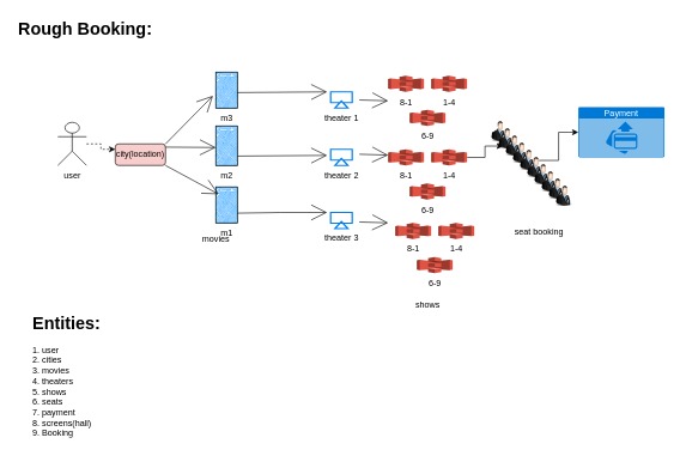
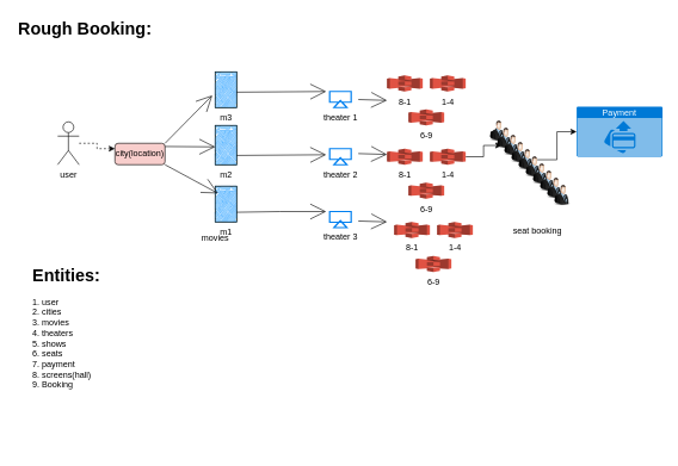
- <mxCell id="4" value="user" style="shape=umlActor;verticalLabelPosition=bottom;verticalAlign=top;html=1;outlineConnect=0;" vertex="1" parent="1"><mxGeometry x="80" y="170" width="40" height="60" as="geometry" /></mxCell>
+ <mxCell id="4" value="user" style="shape=umlActor;verticalLabelPosition=bottom;verticalAlign=top;html=1;outlineConnect=0;" vertex="1" parent="1"><mxGeometry x="80" y="170" width="30" height="60" as="geometry" /></mxCell>
- <mxCell id="49" value="shows" style="text;html=1;align=center;verticalAlign=middle;resizable=0;points=[];autosize=1;strokeColor=none;fillColor=none;" vertex="1" parent="1"><mxGeometry x="565" y="410" width="60" height="30" as="geometry" /></mxCell>
- <mxCell id="48" value="&lt;h1&gt;Entities:&lt;/h1&gt;&lt;div&gt;1. user&lt;/div&gt;&lt;div&gt;2. cities&lt;/div&gt;&lt;div&gt;3. movies&lt;/div&gt;&lt;div&gt;4. theaters&lt;/div&gt;&lt;div&gt;5. shows&lt;/div&gt;&lt;div&gt;6. seats&lt;/div&gt;&lt;div&gt;7. payment&lt;/div&gt;&lt;div&gt;8. screens(hall)&lt;/div&gt;&lt;div&gt;9. Booking&lt;/div&gt;" style="text;html=1;strokeColor=none;fillColor=none;spacing=5;spacingTop=-20;whiteSpace=wrap;overflow=hidden;rounded=0;" vertex="1" parent="1"><mxGeometry x="40" y="430" width="190" height="200" as="geometry" /></mxCell>
+ <mxCell id="48" value="&lt;h1&gt;Entities:&lt;/h1&gt;&lt;div&gt;1. user&lt;/div&gt;&lt;div&gt;2. cities&lt;/div&gt;&lt;div&gt;3. movies&lt;/div&gt;&lt;div&gt;4. theaters&lt;/div&gt;&lt;div&gt;5. shows&lt;/div&gt;&lt;div&gt;6. seats&lt;/div&gt;&lt;div&gt;7. payment&lt;/div&gt;&lt;div&gt;8. screens(hall)&lt;/div&gt;&lt;div&gt;9. Booking&lt;/div&gt;" style="text;html=1;strokeColor=none;fillColor=none;spacing=5;spacingTop=-20;whiteSpace=wrap;overflow=hidden;rounded=0;" vertex="1" parent="1"><mxGeometry x="40" y="365" width="190" height="200" as="geometry" /></mxCell>
